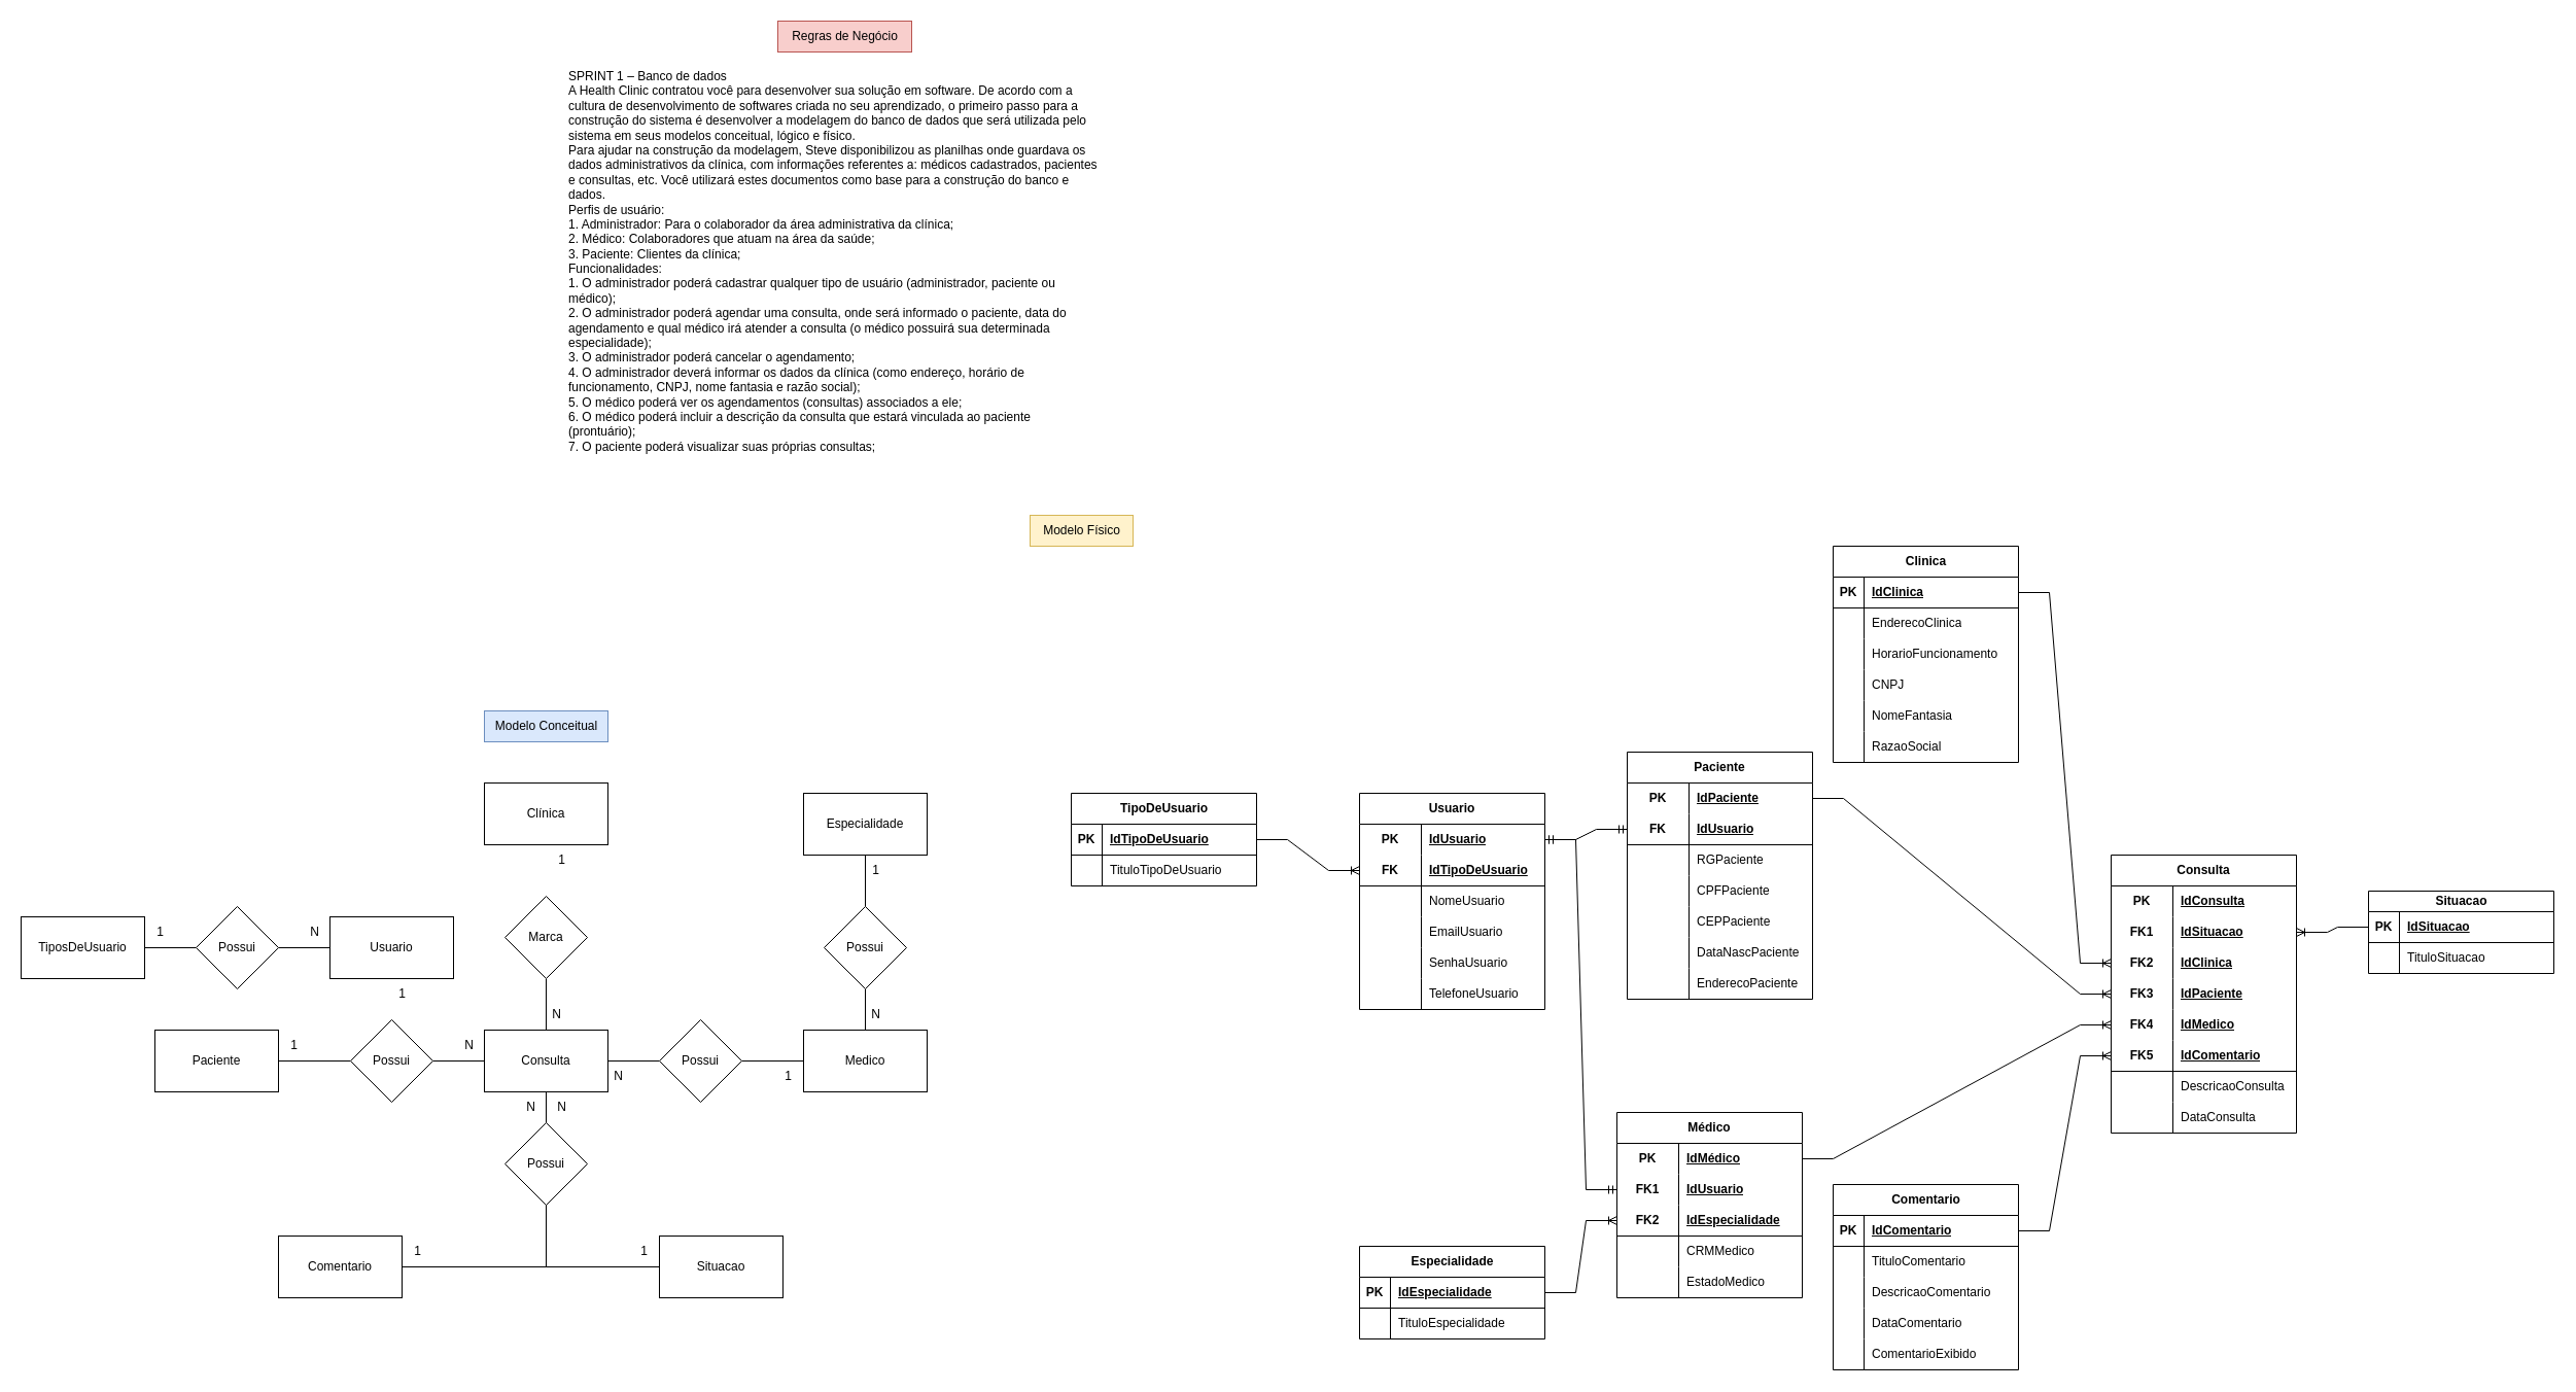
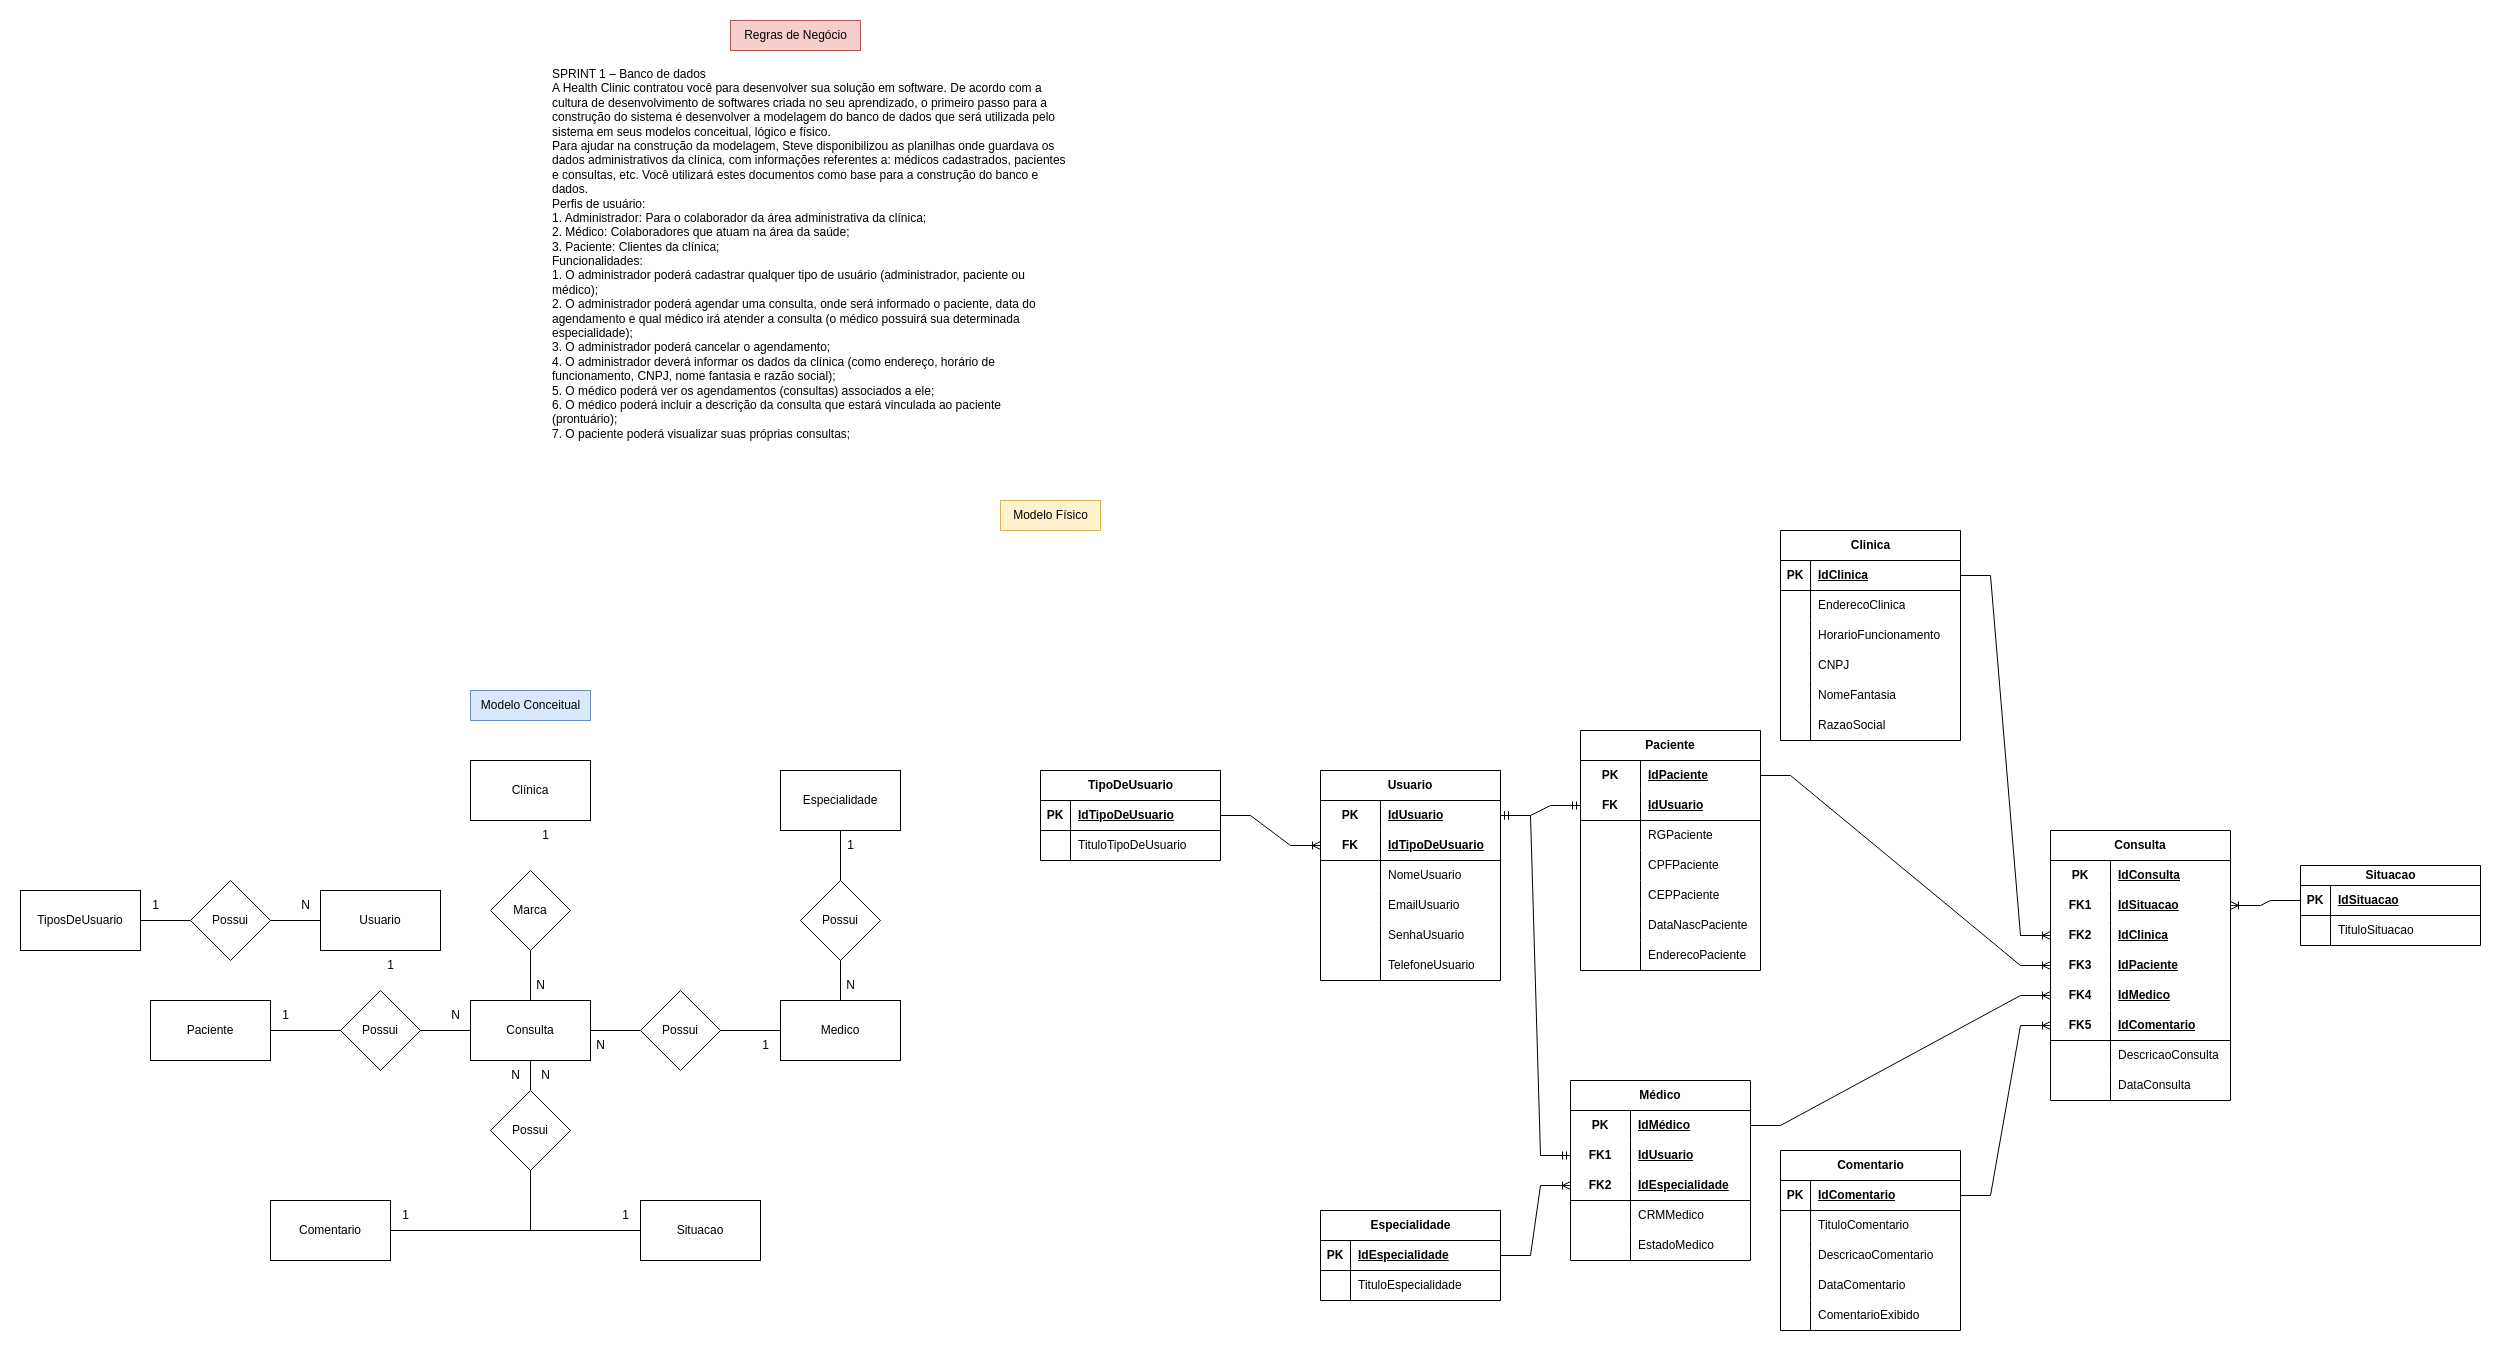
- <mxCell id="2" value="Regras de Negócio" style="text;html=1;align=center;verticalAlign=middle;resizable=0;points=[];autosize=1;strokeColor=#b85450;fillColor=#f8cecc;" parent="1" vertex="1"><mxGeometry x="755" y="20" width="130" height="30" as="geometry" /></mxCell>
+ <mxCell id="2" value="Regras de Negócio" style="text;html=1;align=center;verticalAlign=middle;resizable=0;points=[];autosize=1;strokeColor=#b85450;fillColor=#f8cecc;" parent="1" vertex="1"><mxGeometry x="730" y="20" width="130" height="30" as="geometry" /></mxCell>
